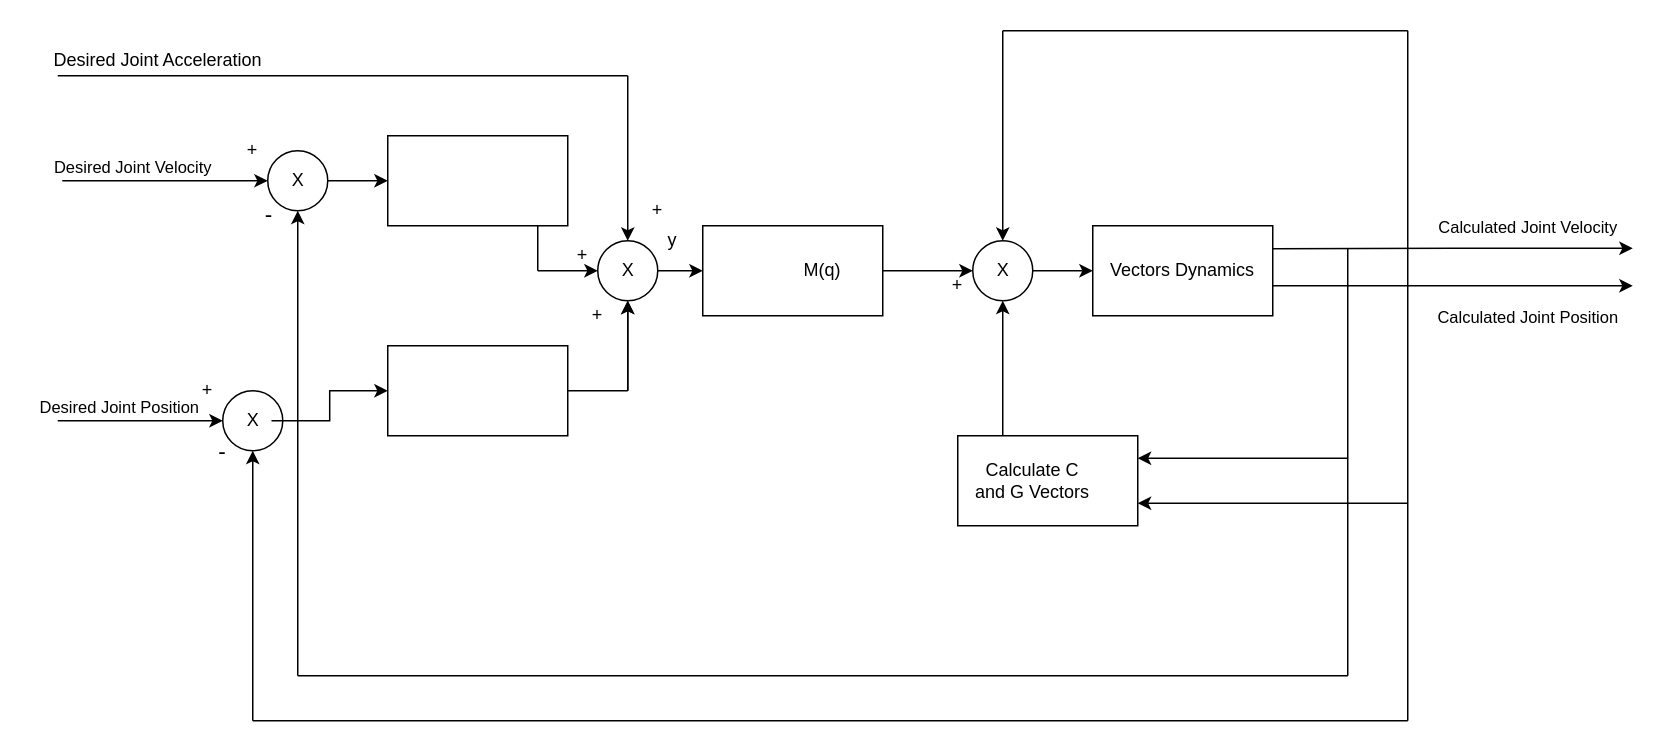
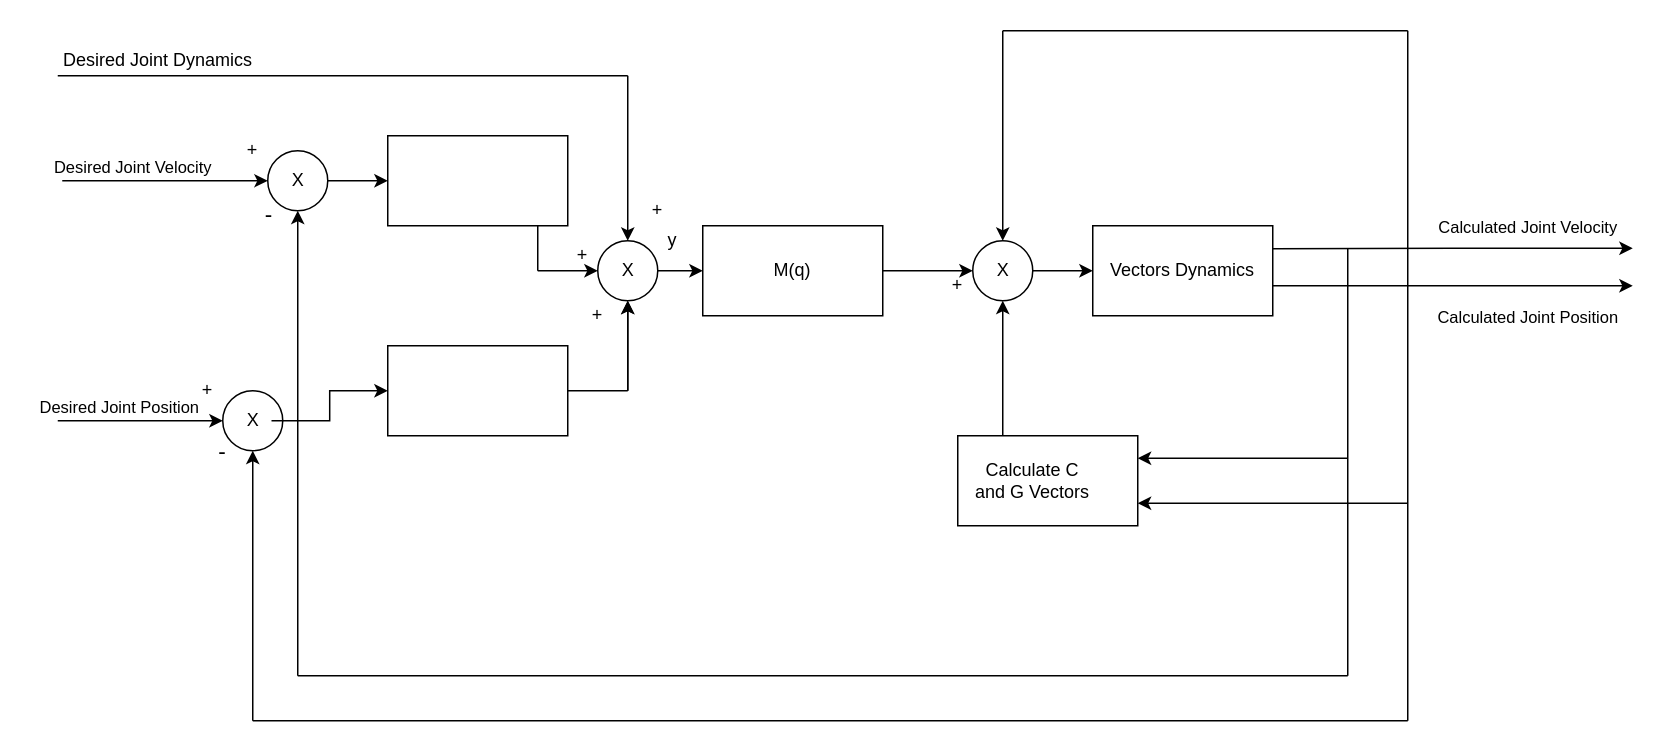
- <mxCell id="44" value="Desired Joint Acceleration" style="text;html=1;strokeColor=none;fillColor=none;align=center;verticalAlign=middle;whiteSpace=wrap;rounded=0;" vertex="1" parent="1"><mxGeometry x="20.5" y="30" width="167.5" height="20" as="geometry" /></mxCell>
+ <mxCell id="44" value="Desired Joint Dynamics" style="text;html=1;strokeColor=none;fillColor=none;align=center;verticalAlign=middle;whiteSpace=wrap;rounded=0;" vertex="1" parent="1"><mxGeometry x="20.5" y="30" width="167.5" height="20" as="geometry" /></mxCell>
- <mxCell id="50" value="M(q)" style="text;html=1;strokeColor=none;fillColor=none;align=center;verticalAlign=middle;whiteSpace=wrap;rounded=0;" vertex="1" parent="48"><mxGeometry x="528" y="170" width="40" height="20" as="geometry" /></mxCell>
+ <mxCell id="50" value="M(q)" style="text;html=1;strokeColor=none;fillColor=none;align=center;verticalAlign=middle;whiteSpace=wrap;rounded=0;" vertex="1" parent="48"><mxGeometry x="508" y="170" width="40" height="20" as="geometry" /></mxCell>
